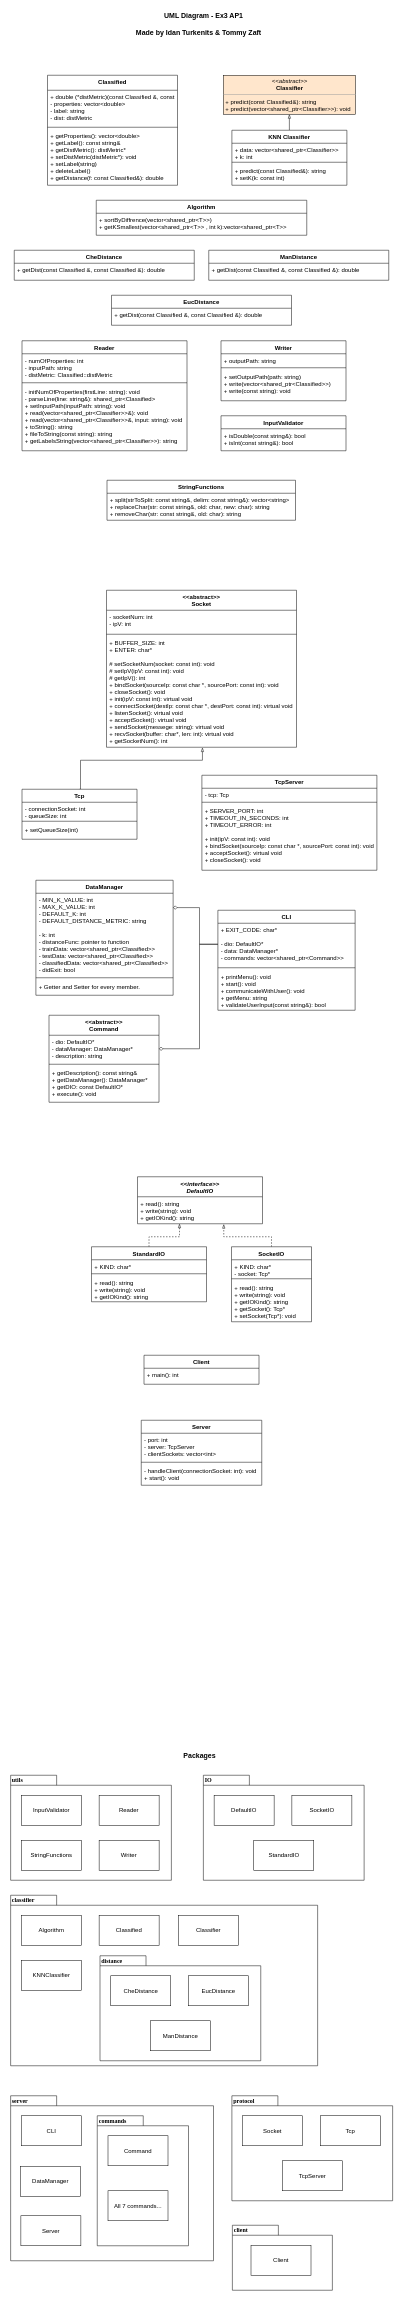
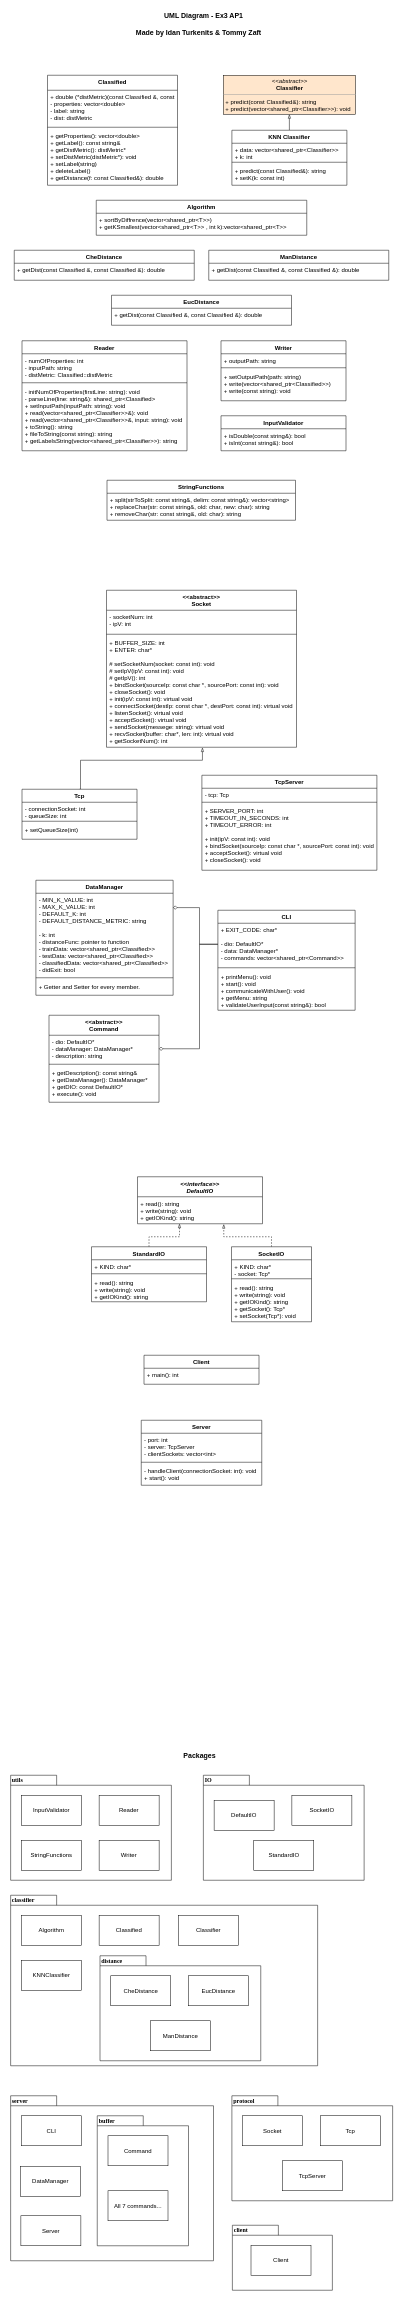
- <mxCell id="63" value="DefaultIO" style="whiteSpace=wrap;html=1;" parent="1" vertex="1"><mxGeometry x="427.25" y="3590" width="120" height="60" as="geometry" /></mxCell>
+ <mxCell id="63" value="DefaultIO" style="whiteSpace=wrap;html=1;" parent="1" vertex="1"><mxGeometry x="427.25" y="3600" width="120" height="60" as="geometry" /></mxCell>
- <mxCell id="112" value="&lt;font style=&quot;font-size: 12px&quot;&gt;&lt;b&gt;commands&lt;/b&gt;&lt;/font&gt;" style="text;html=1;align=left;verticalAlign=top;spacingTop=-4;fontSize=10;fontFamily=Verdana" parent="1" vertex="1"><mxGeometry x="194.5" y="4231" width="130" height="20" as="geometry" /></mxCell>
+ <mxCell id="112" value="&lt;font style=&quot;font-size: 12px&quot;&gt;&lt;b&gt;buffer&lt;/b&gt;&lt;/font&gt;" style="text;html=1;align=left;verticalAlign=top;spacingTop=-4;fontSize=10;fontFamily=Verdana" parent="1" vertex="1"><mxGeometry x="194.5" y="4231" width="130" height="20" as="geometry" /></mxCell>
